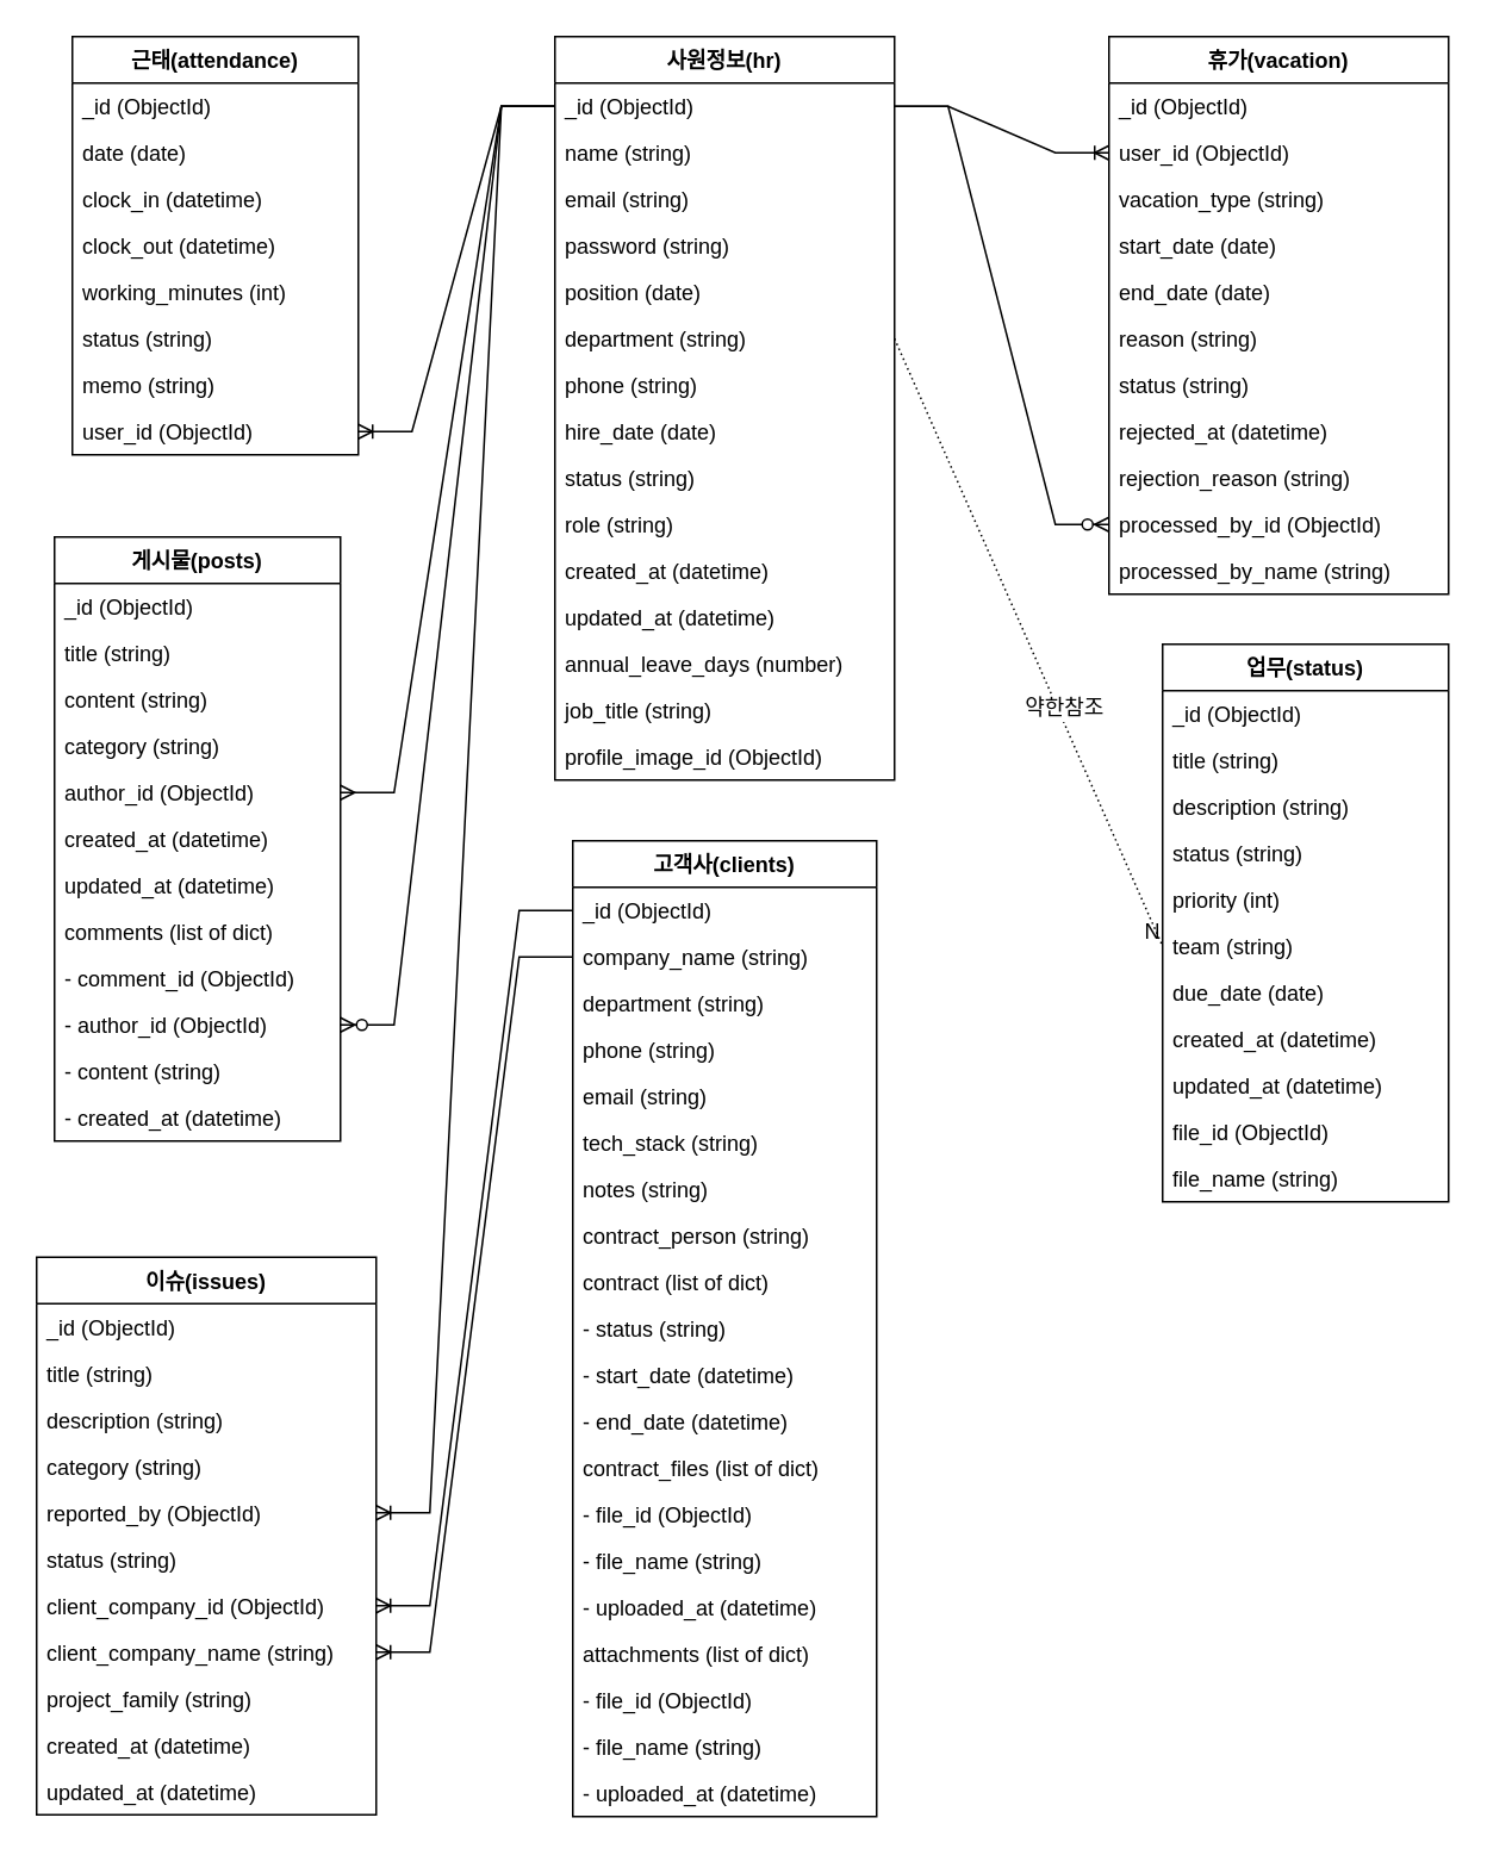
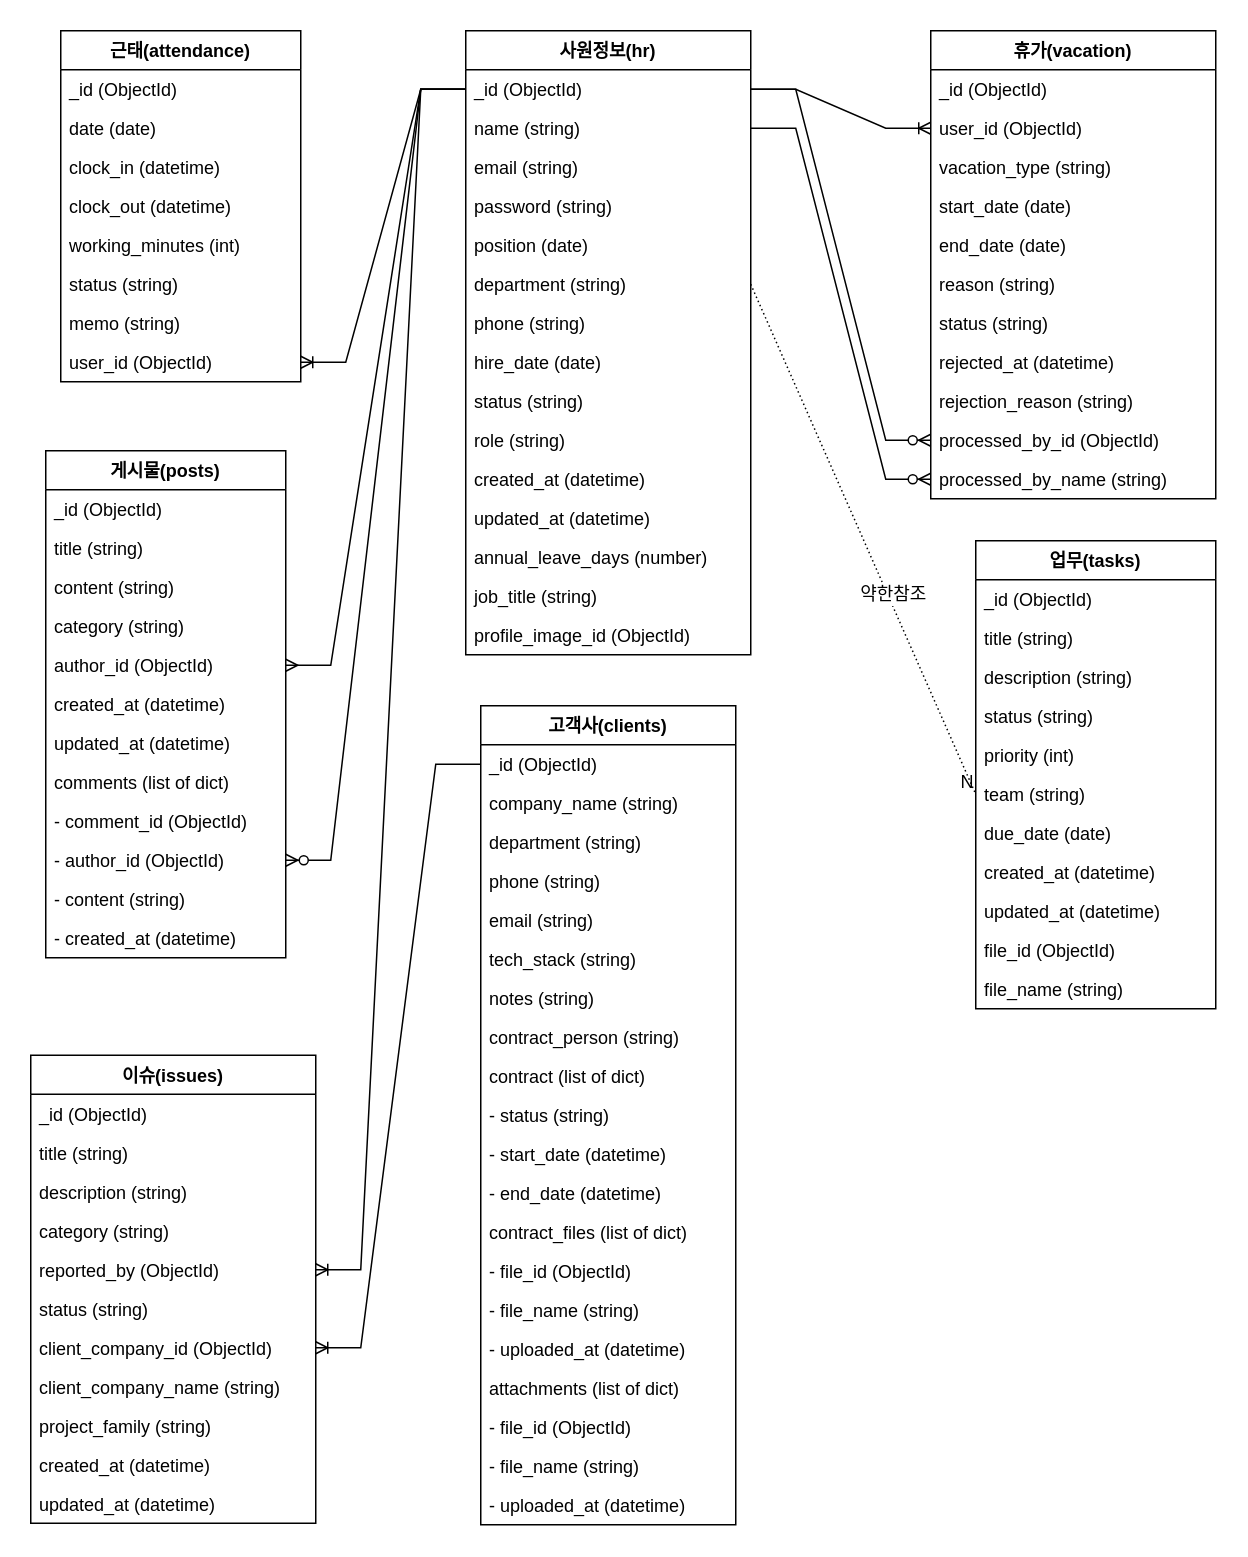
+ <mxCell id="90" value="" style="edgeStyle=entityRelationEdgeStyle;fontSize=12;html=1;endArrow=ERzeroToMany;endFill=1;rounded=0;fontFamily=Helvetica;fontColor=default;fontStyle=0;" parent="1" source="28" target="25" edge="1"><mxGeometry width="100" height="100" relative="1" as="geometry"><mxPoint x="580" y="260" as="sourcePoint" /><mxPoint x="680" y="160" as="targetPoint" /></mxGeometry></mxCell>
- <mxCell id="2" value="업무(status)" style="swimlane;fontStyle=1;childLayout=stackLayout;horizontal=1;startSize=26;horizontalStack=0;resizeParent=1;resizeParentMax=0;resizeLast=0;collapsible=1;marginBottom=0;strokeColor=default;align=center;verticalAlign=middle;fontFamily=Helvetica;fontSize=12;fontColor=default;fillColor=default;" parent="1" vertex="1"><mxGeometry x="650" y="360" width="160" height="312" as="geometry" /></mxCell>
+ <mxCell id="2" value="업무(tasks)" style="swimlane;fontStyle=1;childLayout=stackLayout;horizontal=1;startSize=26;horizontalStack=0;resizeParent=1;resizeParentMax=0;resizeLast=0;collapsible=1;marginBottom=0;strokeColor=default;align=center;verticalAlign=middle;fontFamily=Helvetica;fontSize=12;fontColor=default;fillColor=default;" parent="1" vertex="1"><mxGeometry x="650" y="360" width="160" height="312" as="geometry" /></mxCell>
- <mxCell id="87" value="" style="edgeStyle=entityRelationEdgeStyle;fontSize=12;html=1;endArrow=ERoneToMany;rounded=0;fontFamily=Helvetica;fontColor=default;fontStyle=0;" parent="1" source="65" target="59" edge="1"><mxGeometry width="100" height="100" relative="1" as="geometry"><mxPoint x="250" y="770" as="sourcePoint" /><mxPoint x="130" y="926" as="targetPoint" /></mxGeometry></mxCell>
